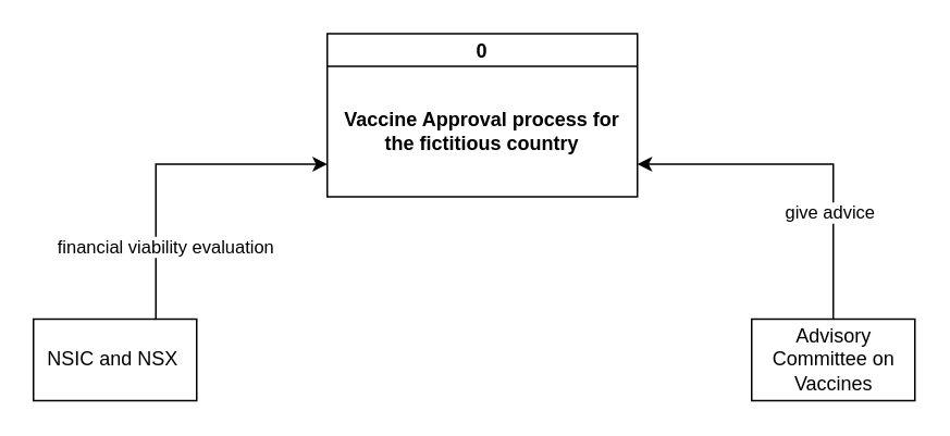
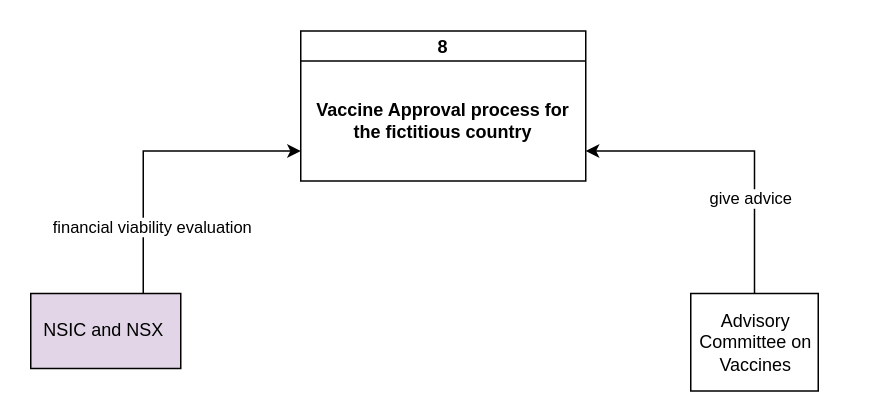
- <mxCell id="2" value="0" style="swimlane;fontStyle=1;childLayout=stackLayout;horizontal=1;startSize=20;fillColor=#ffffff;horizontalStack=0;resizeParent=1;resizeParentMax=0;resizeLast=0;collapsible=0;marginBottom=0;swimlaneFillColor=#ffffff;" vertex="1" parent="1"><mxGeometry x="200" y="20" width="190" height="100" as="geometry" /></mxCell>
+ <mxCell id="2" value="8" style="swimlane;fontStyle=1;childLayout=stackLayout;horizontal=1;startSize=20;fillColor=#ffffff;horizontalStack=0;resizeParent=1;resizeParentMax=0;resizeLast=0;collapsible=0;marginBottom=0;swimlaneFillColor=#ffffff;" vertex="1" parent="1"><mxGeometry x="200" y="20" width="190" height="100" as="geometry" /></mxCell>
- <mxCell id="6" value="NSIC and&amp;nbsp;NSX&amp;nbsp;" style="html=1;dashed=0;whitespace=wrap;" vertex="1" parent="1"><mxGeometry x="20" y="195" width="100" height="50" as="geometry" /></mxCell>
+ <mxCell id="6" value="NSIC and&amp;nbsp;NSX&amp;nbsp;" style="html=1;dashed=0;whitespace=wrap;fillColor=#e1d5e7;" vertex="1" parent="1"><mxGeometry x="20" y="195" width="100" height="50" as="geometry" /></mxCell>
- <mxCell id="9" value="Advisory &lt;br&gt;Committee on &lt;br&gt;Vaccines" style="html=1;dashed=0;whitespace=wrap;" vertex="1" parent="1"><mxGeometry x="460" y="195" width="100" height="50" as="geometry" /></mxCell>
+ <mxCell id="9" value="Advisory &lt;br&gt;Committee on &lt;br&gt;Vaccines" style="html=1;dashed=0;whitespace=wrap;" vertex="1" parent="1"><mxGeometry x="460" y="195" width="85" height="65" as="geometry" /></mxCell>
